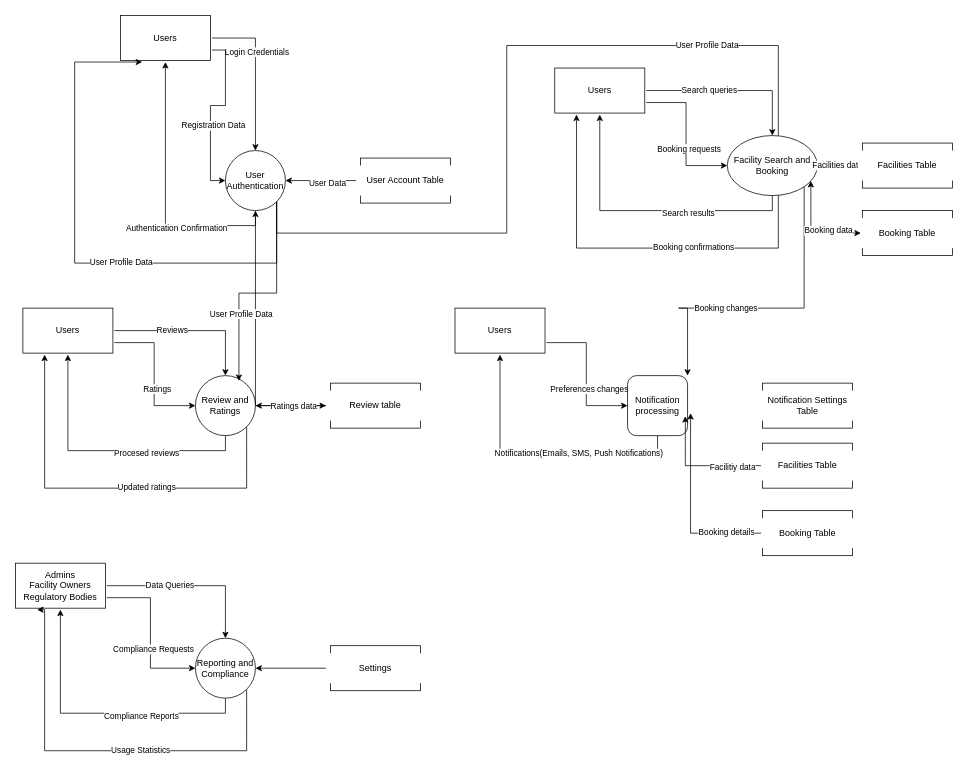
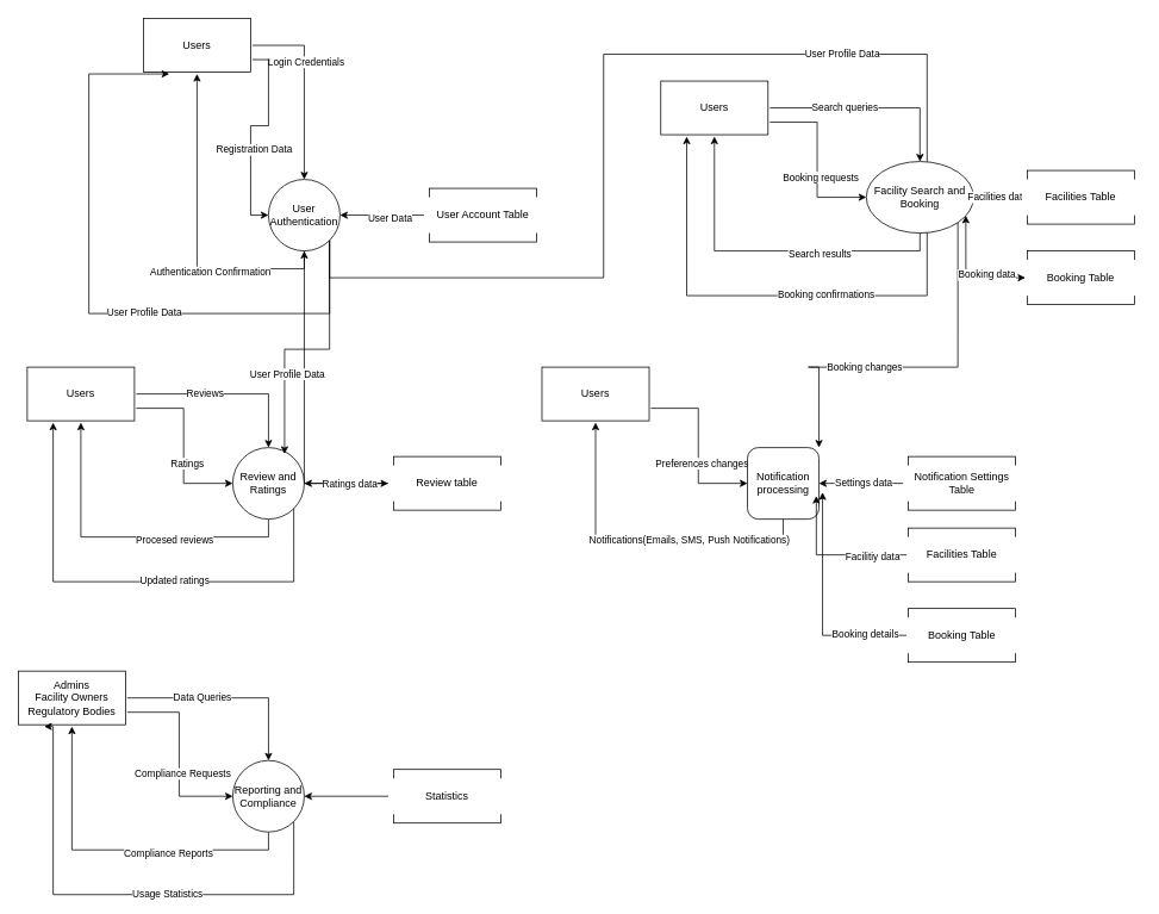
+ <mxCell id="28" value="" style="edgeStyle=orthogonalEdgeStyle;rounded=0;orthogonalLoop=1;jettySize=auto;html=1;" parent="1" source="31" target="27" edge="1"><mxGeometry relative="1" as="geometry" /></mxCell>
+ <mxCell id="29" value="Settings data" style="edgeLabel;html=1;align=center;verticalAlign=middle;resizable=0;points=[];" vertex="1" connectable="0" parent="28"><mxGeometry y="-2" relative="1" as="geometry"><mxPoint as="offset" /></mxGeometry></mxCell>
- <mxCell id="77" value="Settings" style="rounded=0;whiteSpace=wrap;html=1;perimeterSpacing=2;comic=0;" parent="76" vertex="1"><mxGeometry x="6" width="120" height="60" as="geometry" /></mxCell>
+ <mxCell id="77" value="Statistics" style="rounded=0;whiteSpace=wrap;html=1;perimeterSpacing=2;comic=0;" parent="76" vertex="1"><mxGeometry x="6" width="120" height="60" as="geometry" /></mxCell>
